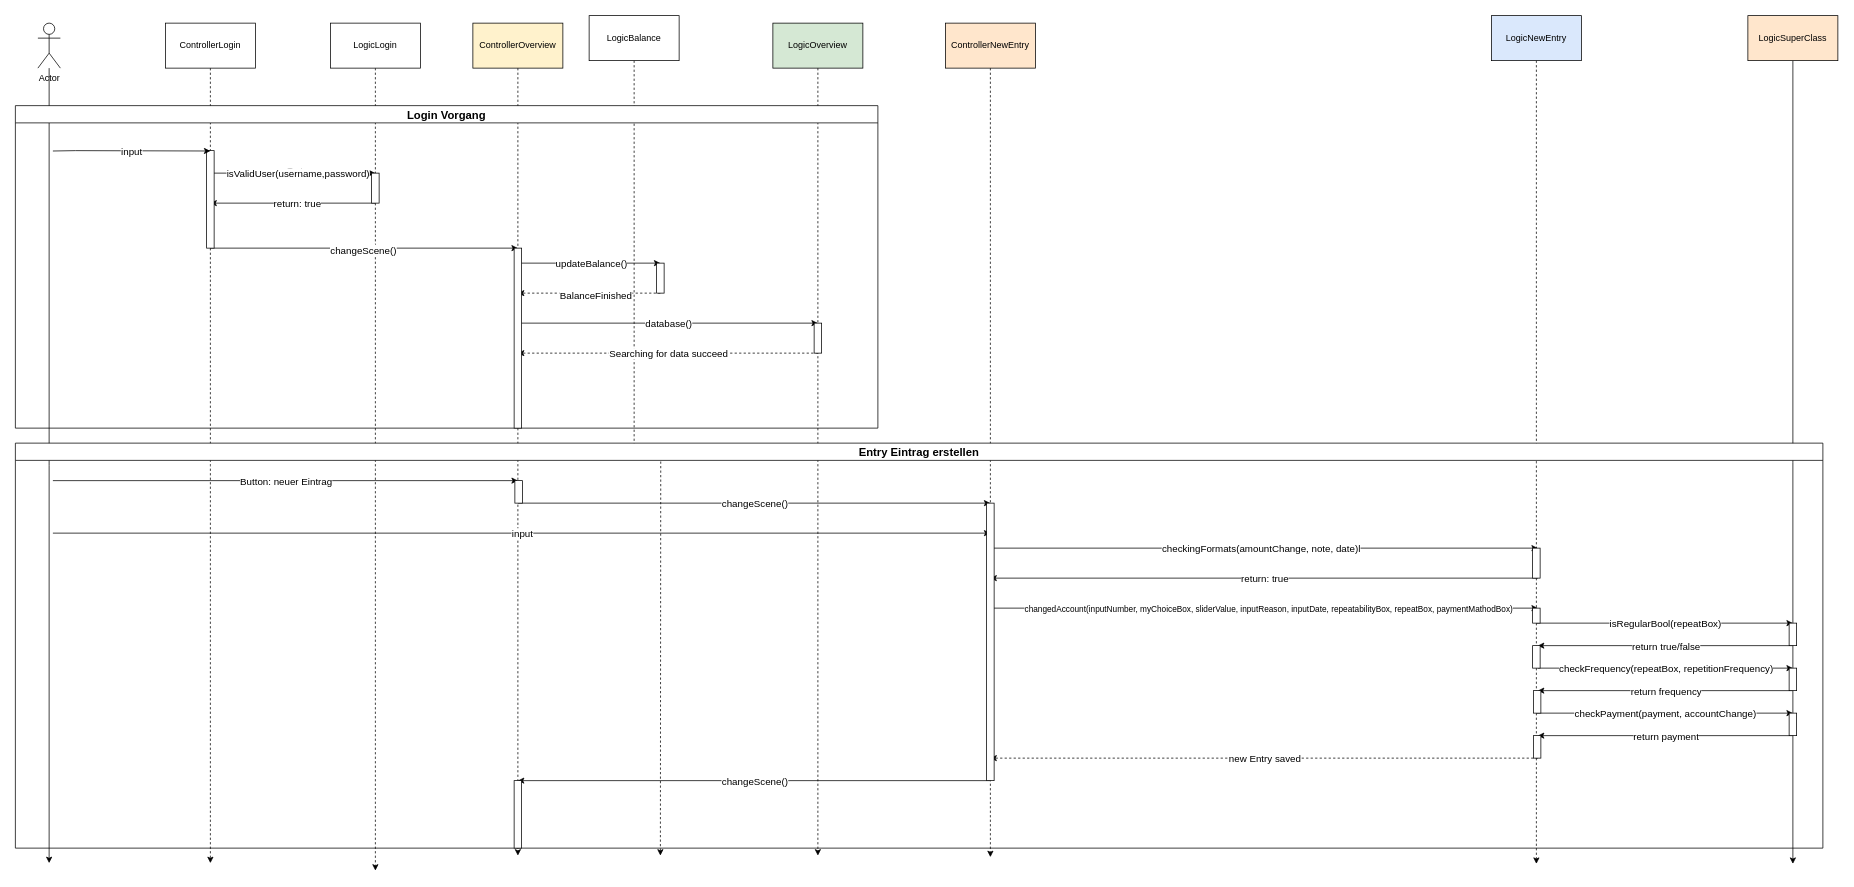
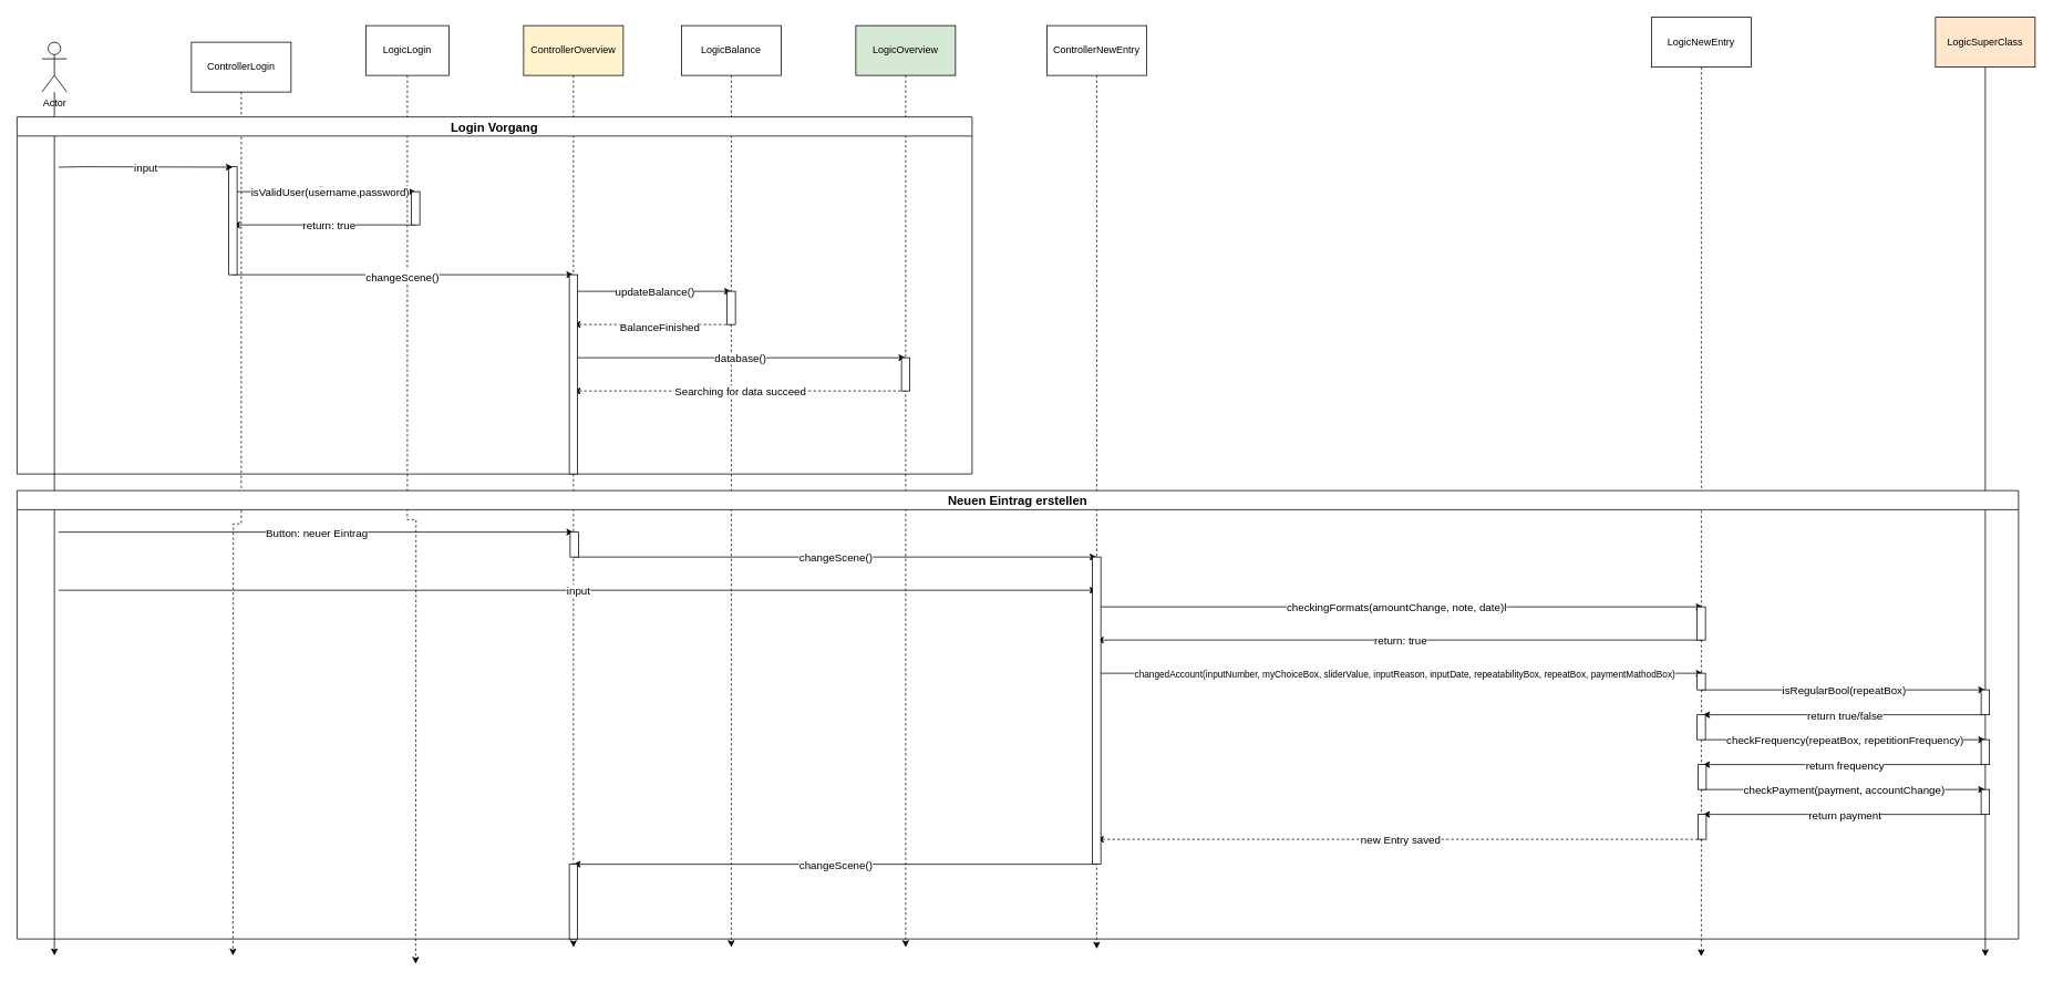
- <mxCell id="21" value="LogicBalance" style="rounded=0;whiteSpace=wrap;html=1;" parent="1" vertex="1"><mxGeometry x="785" y="20" width="120" height="60" as="geometry" /></mxCell>
+ <mxCell id="21" value="LogicBalance" style="rounded=0;whiteSpace=wrap;html=1;" parent="1" vertex="1"><mxGeometry x="820" y="30" width="120" height="60" as="geometry" /></mxCell>
- <mxCell id="43" value="LogicNewEntry" style="rounded=0;whiteSpace=wrap;html=1;fillColor=#dae8fc;" parent="1" vertex="1"><mxGeometry x="1988" y="20" width="120" height="60" as="geometry" /></mxCell>
+ <mxCell id="43" value="LogicNewEntry" style="rounded=0;whiteSpace=wrap;html=1;" parent="1" vertex="1"><mxGeometry x="1988" y="20" width="120" height="60" as="geometry" /></mxCell>
- <mxCell id="3" value="Actor" style="shape=umlActor;verticalLabelPosition=bottom;verticalAlign=top;html=1;outlineConnect=0;" parent="1" vertex="1"><mxGeometry x="50" y="30" width="30" height="60" as="geometry" /></mxCell>
+ <mxCell id="3" value="Actor" style="shape=umlActor;verticalLabelPosition=bottom;verticalAlign=top;html=1;outlineConnect=0;" parent="1" vertex="1"><mxGeometry x="50" y="50" width="30" height="60" as="geometry" /></mxCell>
- <mxCell id="5" value="ControllerLogin" style="rounded=0;whiteSpace=wrap;html=1;" parent="1" vertex="1"><mxGeometry x="220" y="30" width="120" height="60" as="geometry" /></mxCell>
+ <mxCell id="5" value="ControllerLogin" style="rounded=0;whiteSpace=wrap;html=1;" parent="1" vertex="1"><mxGeometry x="230" y="50" width="120" height="60" as="geometry" /></mxCell>
- <mxCell id="7" value="LogicLogin" style="rounded=0;whiteSpace=wrap;html=1;" parent="1" vertex="1"><mxGeometry x="440" y="30" width="120" height="60" as="geometry" /></mxCell>
+ <mxCell id="7" value="LogicLogin" style="rounded=0;whiteSpace=wrap;html=1;" parent="1" vertex="1"><mxGeometry x="440" y="30" width="100" height="60" as="geometry" /></mxCell>
- <mxCell id="37" value="ControllerNewEntry" style="rounded=0;whiteSpace=wrap;html=1;fillColor=#ffe6cc;" parent="1" vertex="1"><mxGeometry x="1260" y="30" width="120" height="60" as="geometry" /></mxCell>
+ <mxCell id="37" value="ControllerNewEntry" style="rounded=0;whiteSpace=wrap;html=1;" parent="1" vertex="1"><mxGeometry x="1260" y="30" width="120" height="60" as="geometry" /></mxCell>
- <mxCell id="68" value="&lt;font style=&quot;font-size: 15px;&quot;&gt;Entry Eintrag erstellen&lt;/font&gt;" style="swimlane;whiteSpace=wrap;html=1;" parent="1" vertex="1"><mxGeometry x="20" y="590" width="2410" height="540" as="geometry" /></mxCell>
+ <mxCell id="68" value="&lt;font style=&quot;font-size: 15px;&quot;&gt;Neuen Eintrag erstellen&lt;/font&gt;" style="swimlane;whiteSpace=wrap;html=1;" parent="1" vertex="1"><mxGeometry x="20" y="590" width="2410" height="540" as="geometry" /></mxCell>
